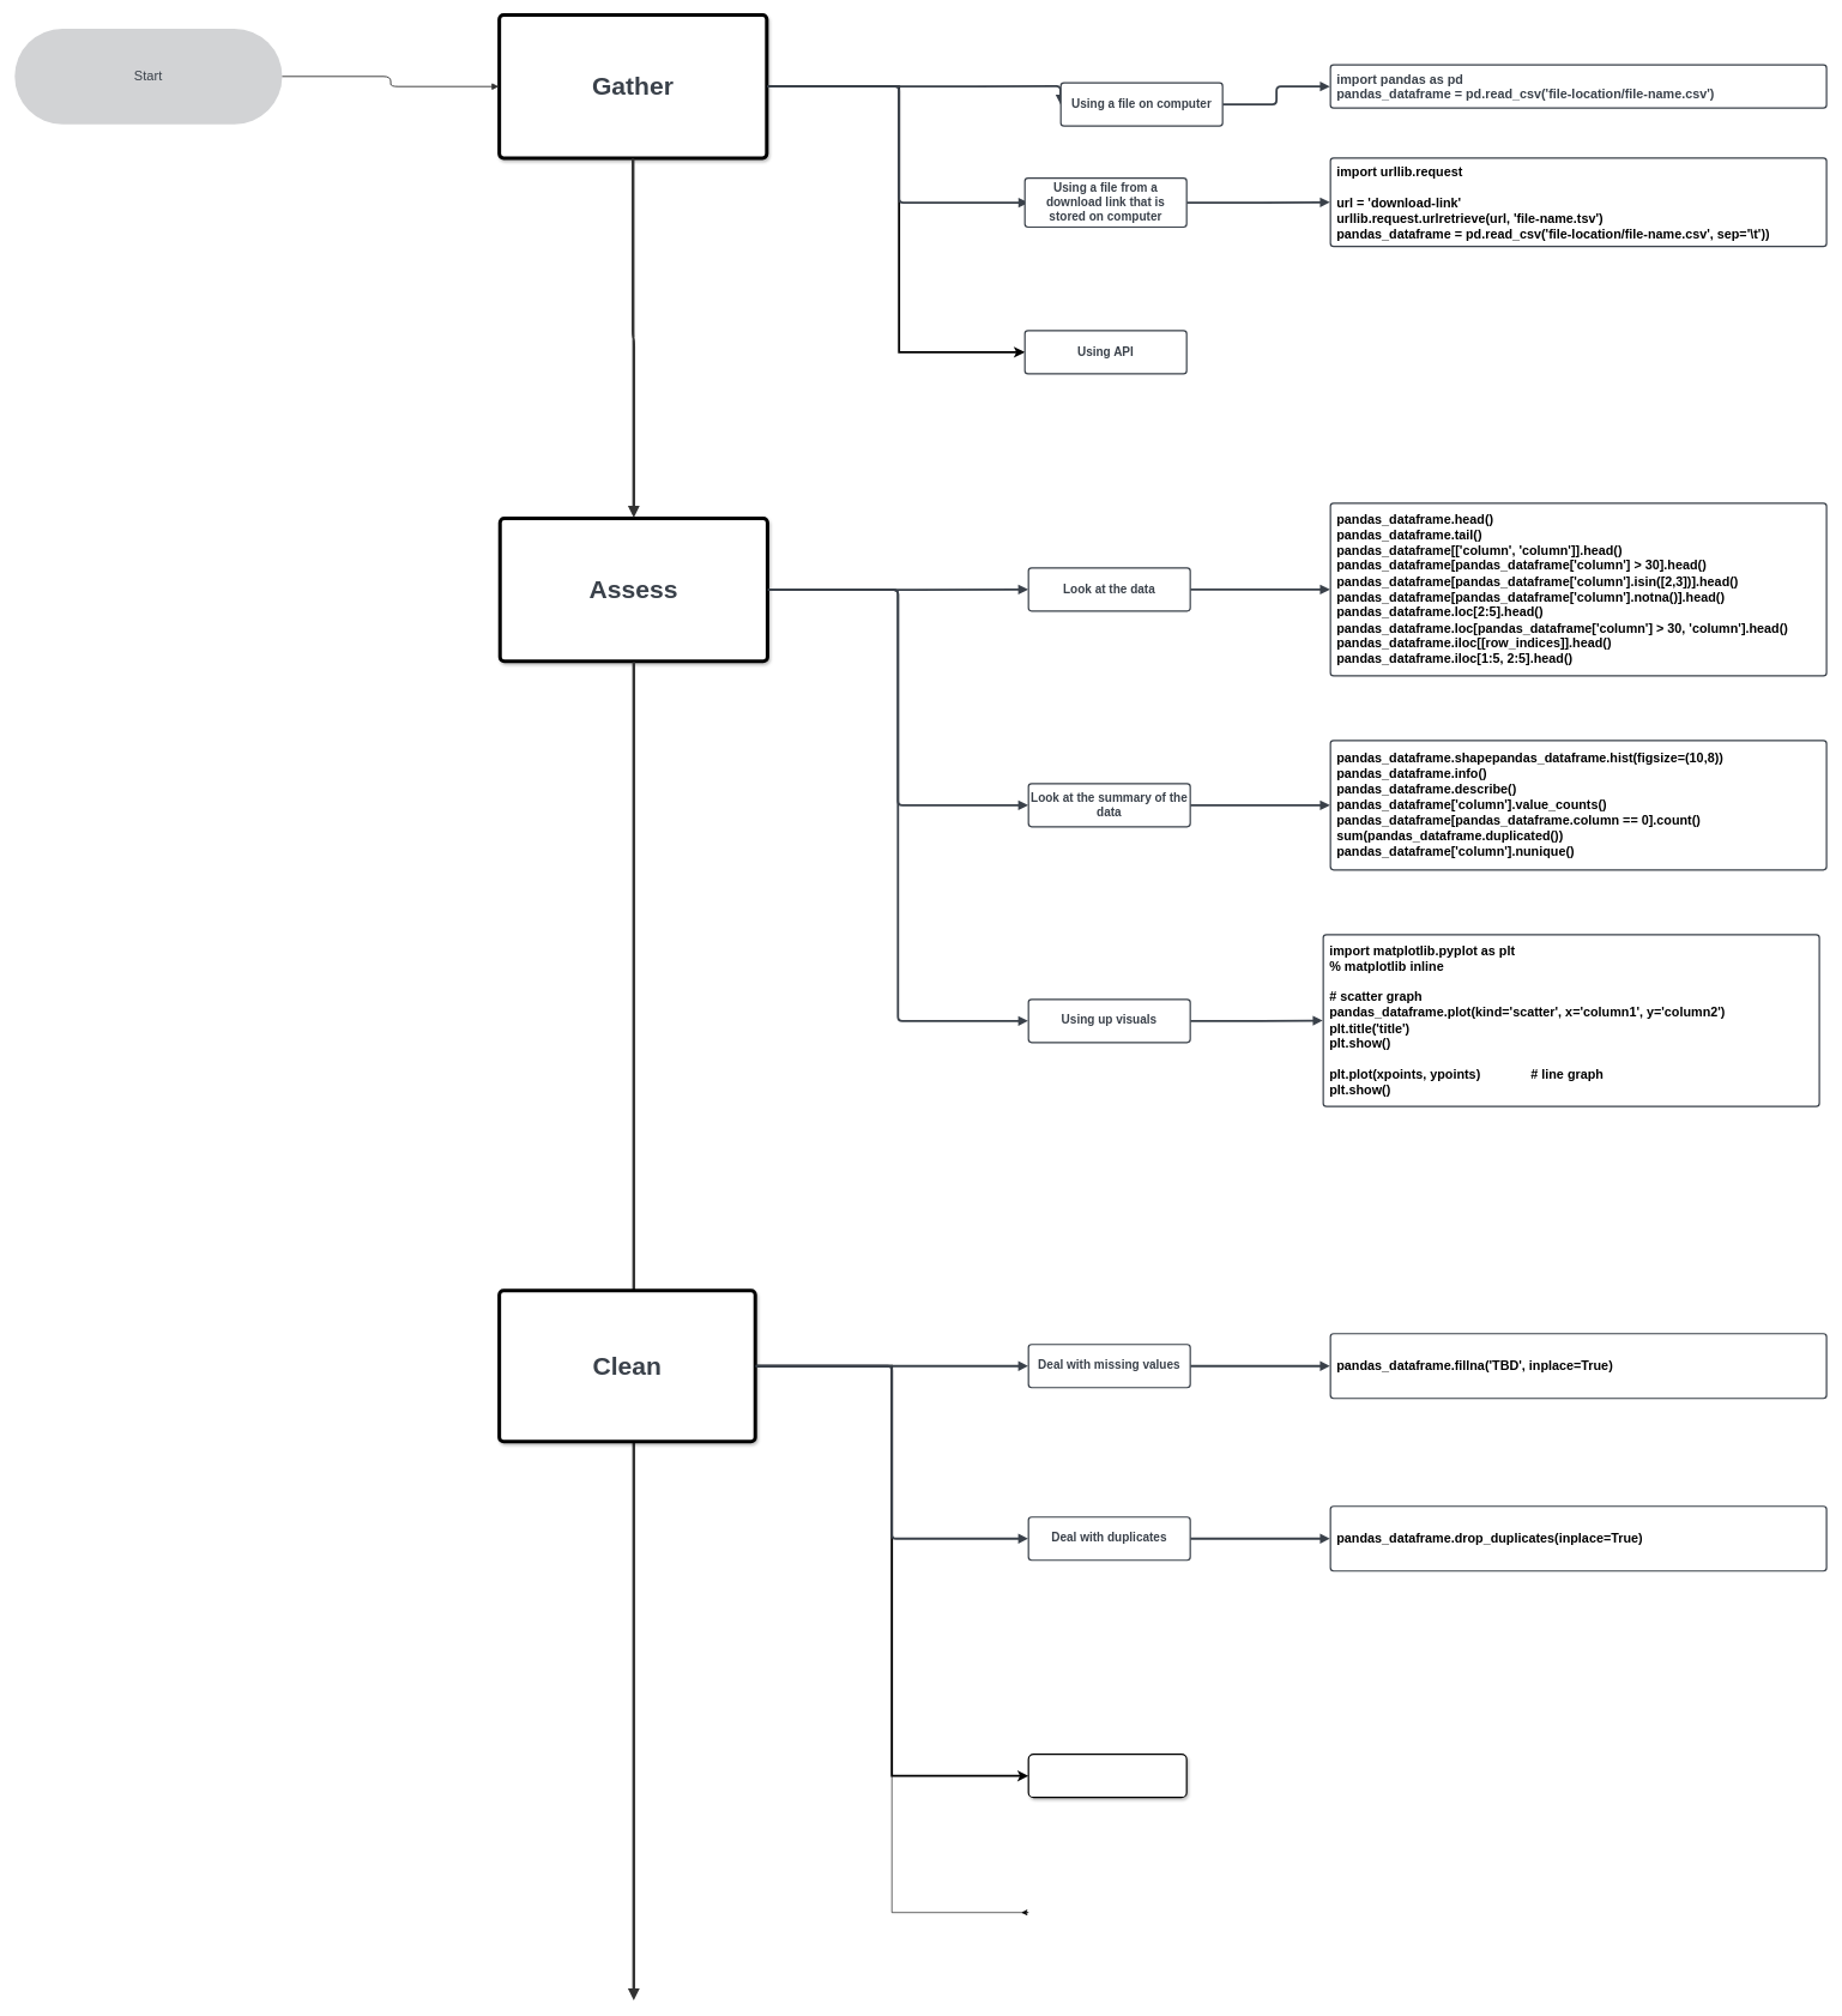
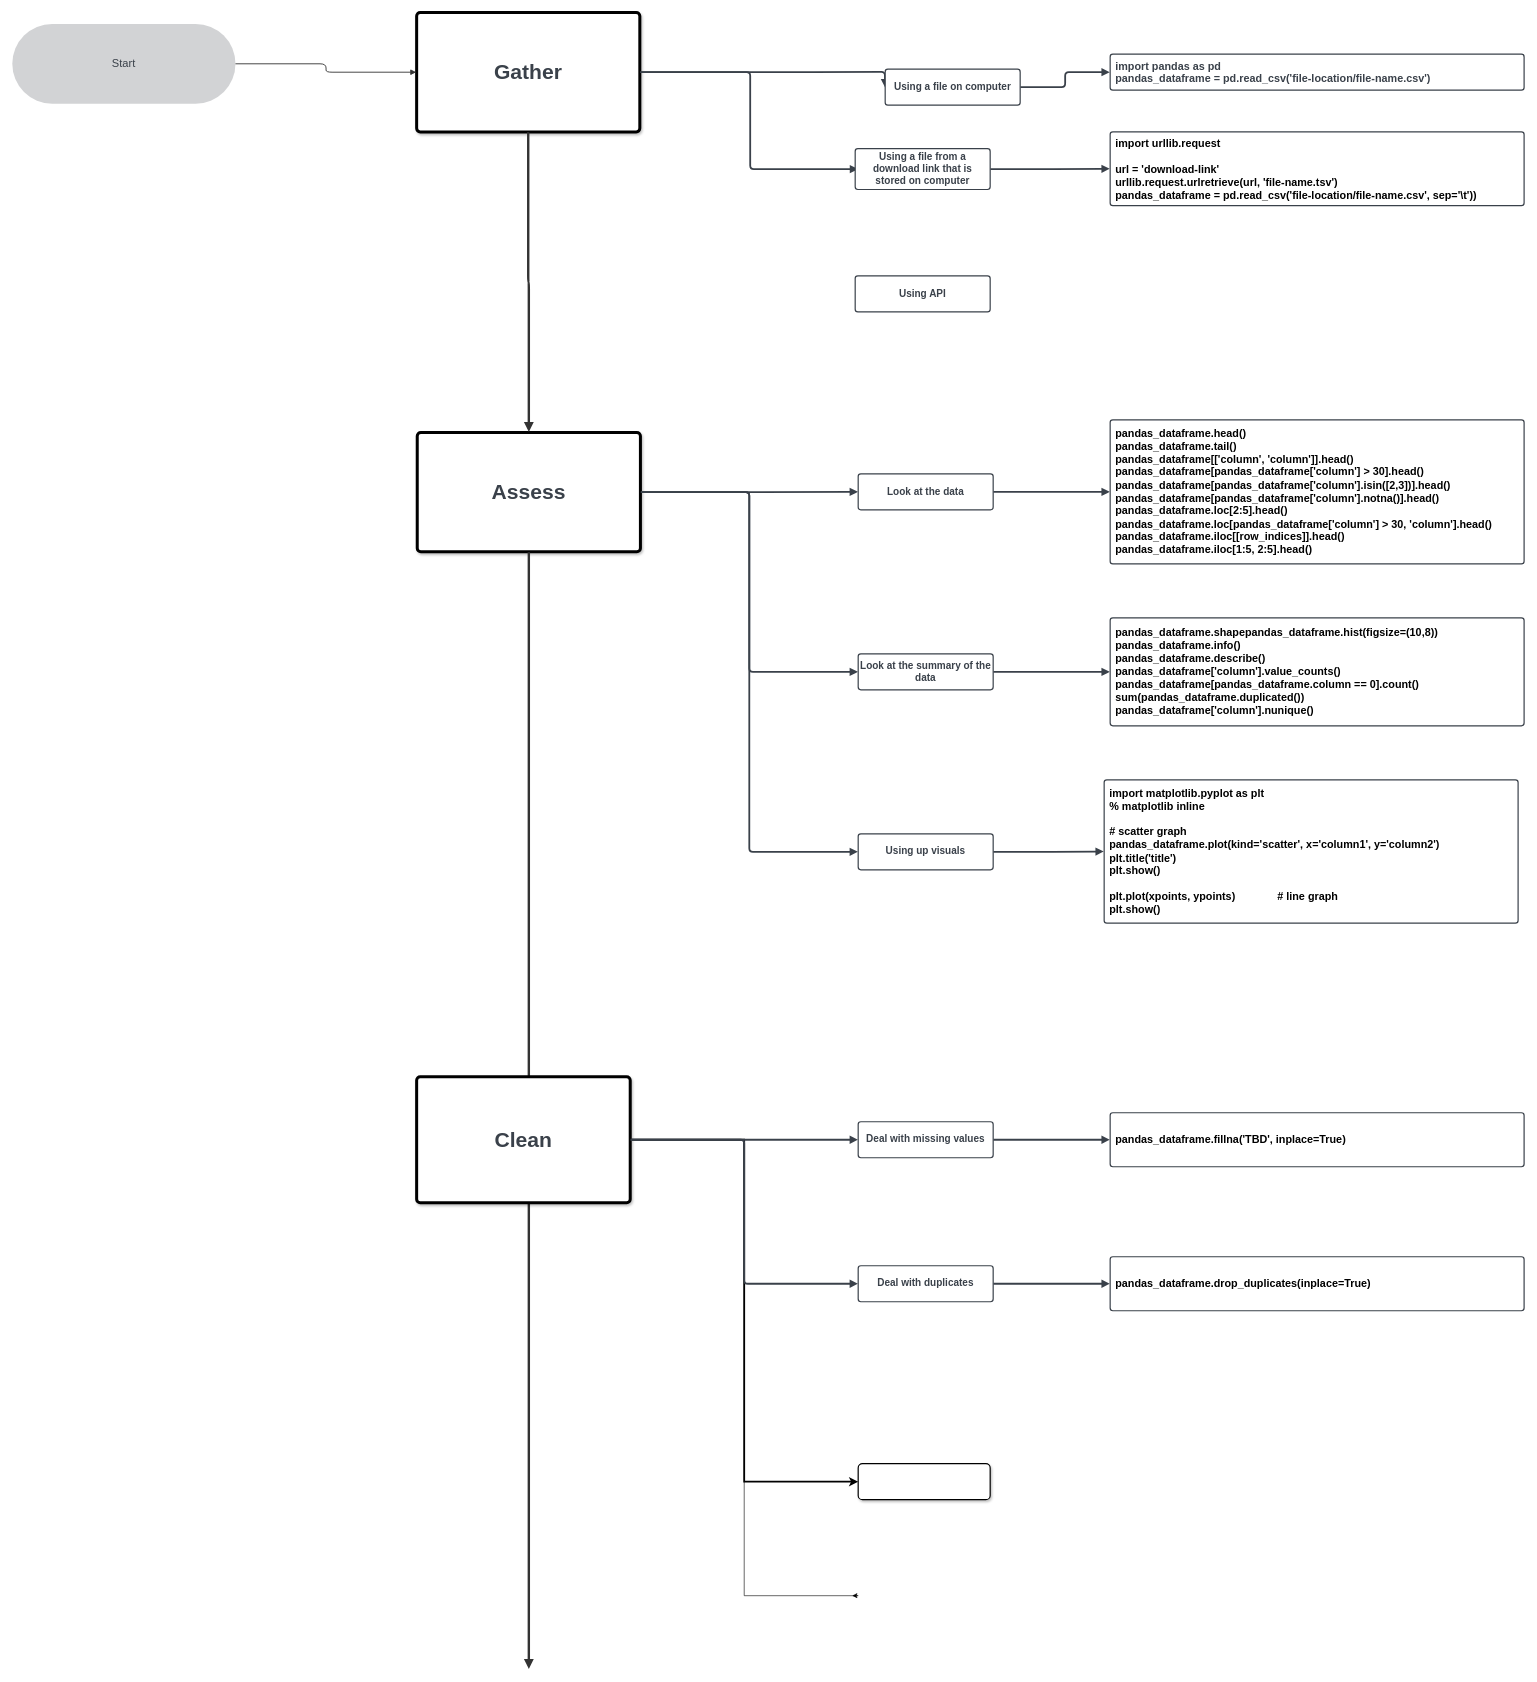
- <mxCell id="3" style="edgeStyle=orthogonalEdgeStyle;rounded=0;orthogonalLoop=1;jettySize=auto;html=1;entryX=0;entryY=0.5;entryDx=0;entryDy=0;strokeWidth=3;" edge="1" parent="1" source="4" target="13"><mxGeometry relative="1" as="geometry"><Array as="points"><mxPoint x="1250" y="120" /><mxPoint x="1250" y="489" /></Array></mxGeometry></mxCell>
